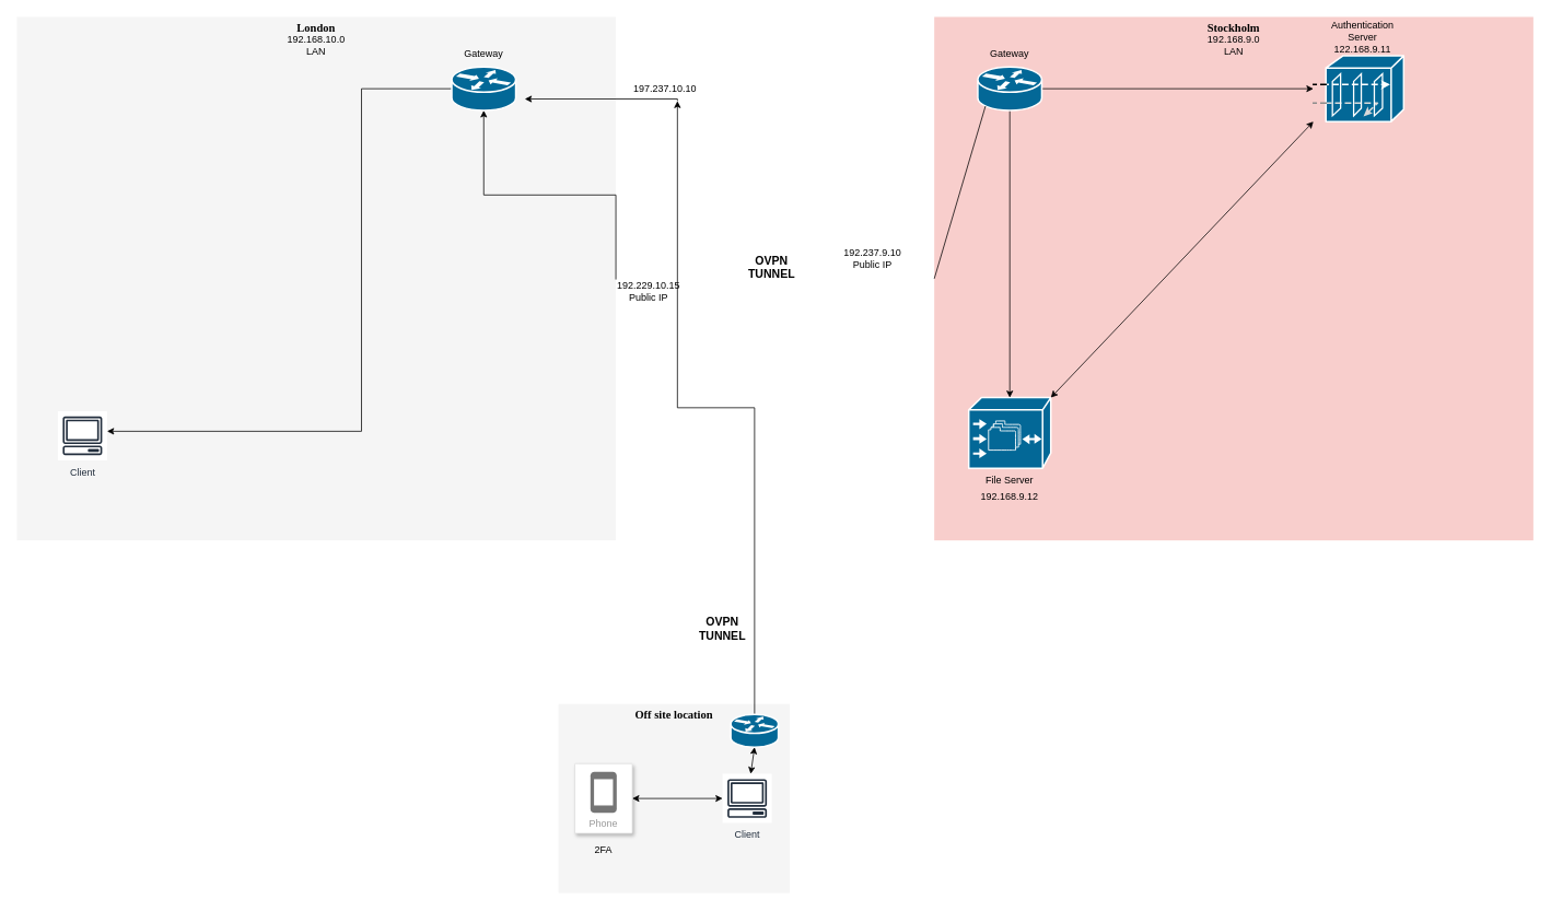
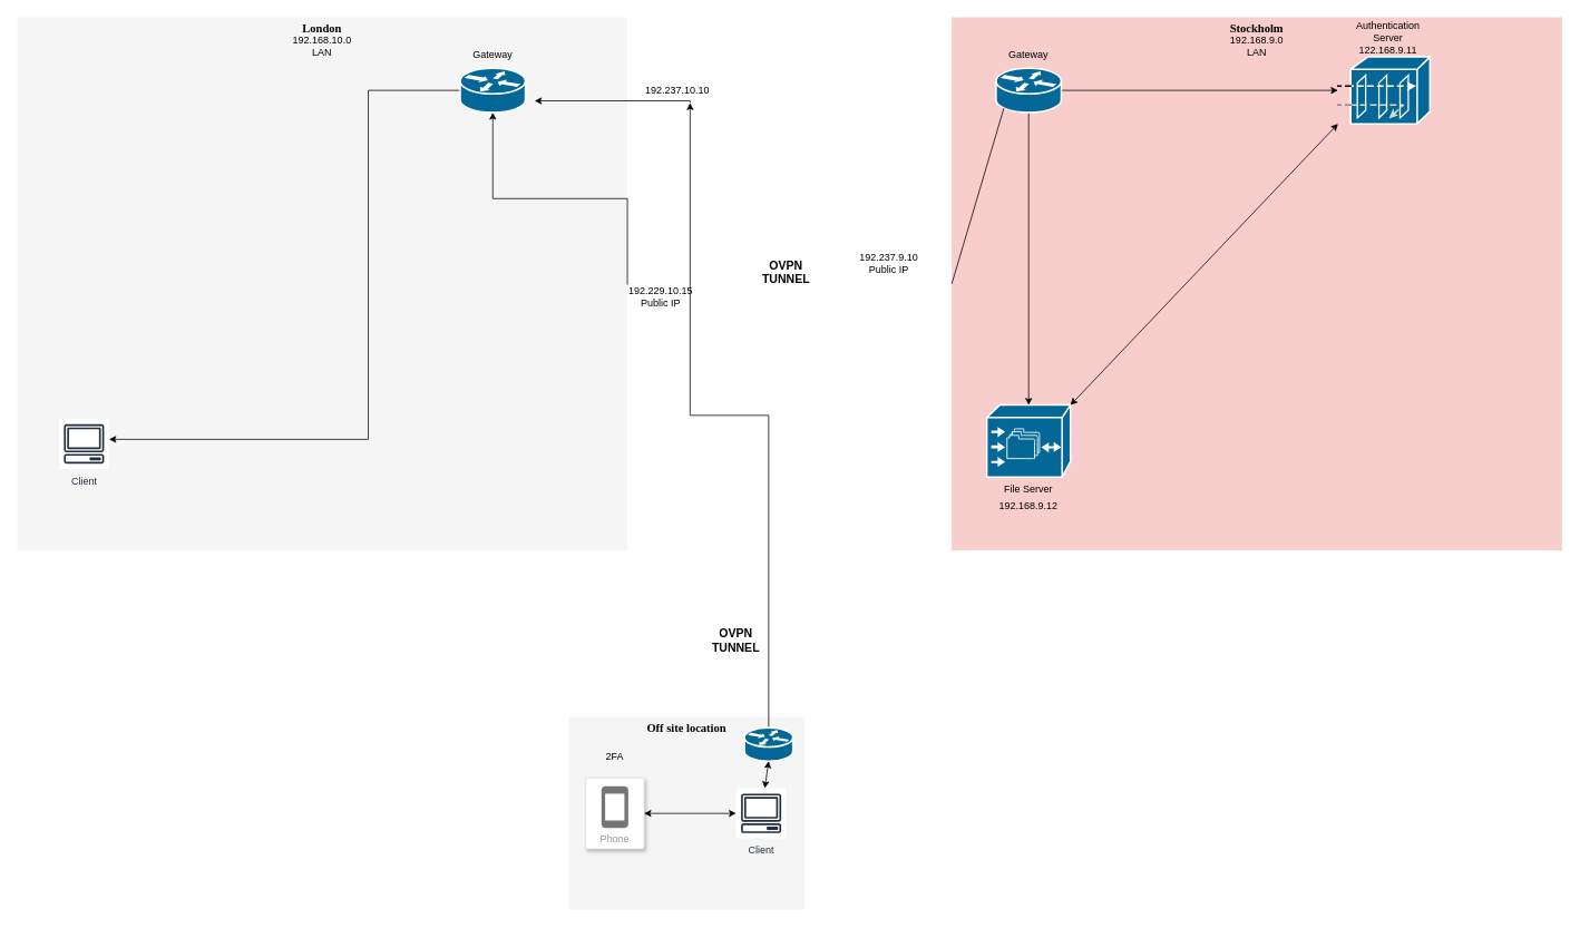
- <mxCell id="25" value="197.237.10.10" style="text;html=1;strokeColor=none;fillColor=none;align=center;verticalAlign=middle;whiteSpace=wrap;rounded=0;" parent="1" vertex="1"><mxGeometry x="780" y="92.5" width="60" height="30" as="geometry" /></mxCell>
+ <mxCell id="25" value="192.237.10.10" style="text;html=1;strokeColor=none;fillColor=none;align=center;verticalAlign=middle;whiteSpace=wrap;rounded=0;" parent="1" vertex="1"><mxGeometry x="780" y="92.5" width="60" height="30" as="geometry" /></mxCell>
- <mxCell id="36" value="2FA" style="text;html=1;strokeColor=none;fillColor=none;align=center;verticalAlign=middle;whiteSpace=wrap;rounded=0;" parent="1" vertex="1"><mxGeometry x="705" y="1020" width="60" height="30" as="geometry" /></mxCell>
+ <mxCell id="36" value="2FA" style="text;html=1;strokeColor=none;fillColor=none;align=center;verticalAlign=middle;whiteSpace=wrap;rounded=0;" parent="1" vertex="1"><mxGeometry x="705" y="890" width="60" height="30" as="geometry" /></mxCell>
